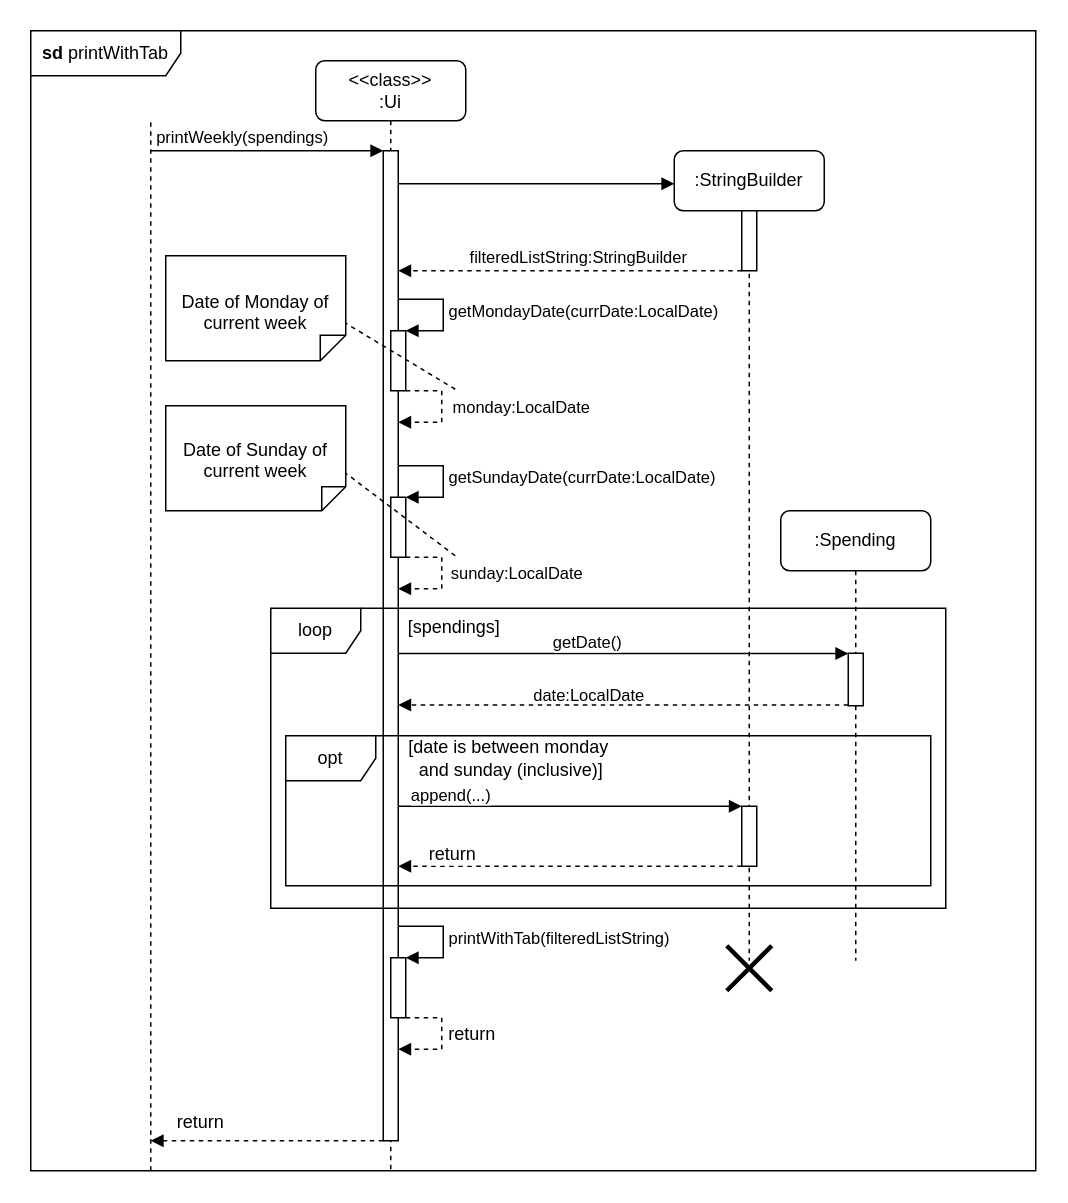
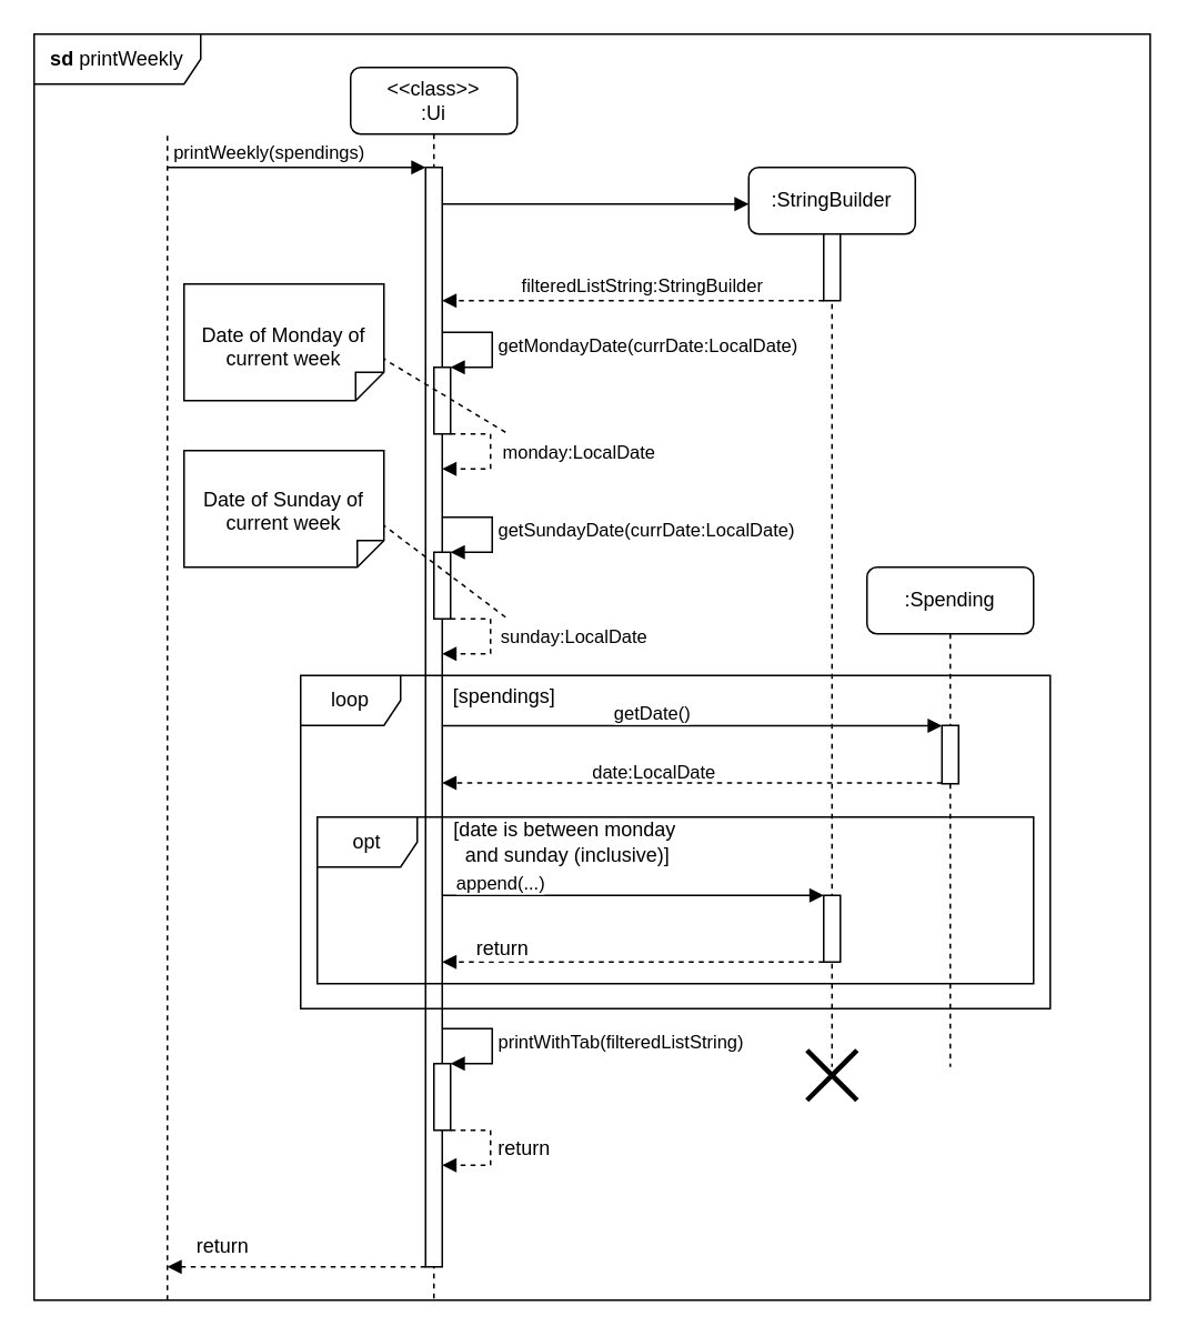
- <mxCell id="46" value="&lt;b&gt;sd&lt;/b&gt;&amp;nbsp;printWithTab" style="shape=umlFrame;whiteSpace=wrap;html=1;pointerEvents=0;width=100;height=30;" parent="1" vertex="1"><mxGeometry x="20" width="670" height="760" as="geometry" y="20" /></mxCell>
+ <mxCell id="46" value="&lt;b&gt;sd&lt;/b&gt;&amp;nbsp;printWeekly" style="shape=umlFrame;whiteSpace=wrap;html=1;pointerEvents=0;width=100;height=30;" parent="1" vertex="1"><mxGeometry x="20" width="670" height="760" as="geometry" y="20" /></mxCell>
